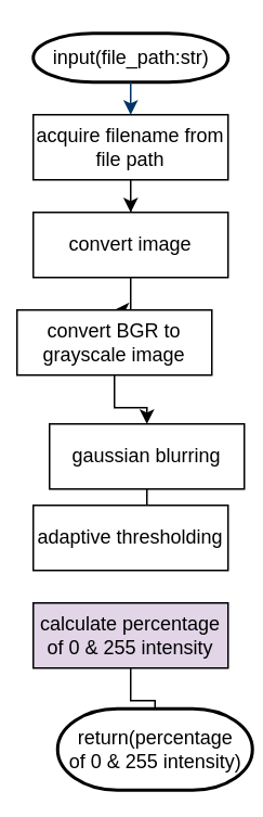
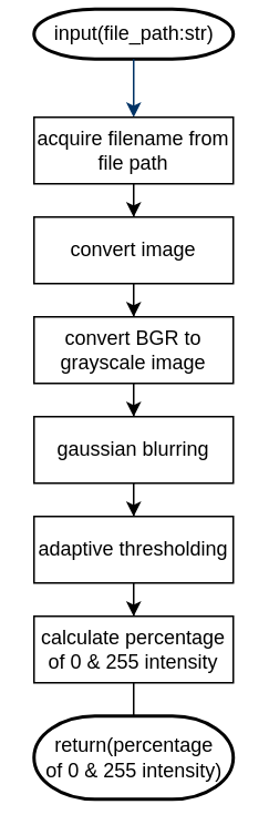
- <mxCell id="2" value="input(file_path:str)" style="shape=mxgraph.flowchart.terminator;strokeWidth=2;gradientColor=none;gradientDirection=north;fontStyle=0;html=1;" parent="1" vertex="1"><mxGeometry x="20" y="20" width="120" height="30" as="geometry" /></mxCell>
+ <mxCell id="2" value="input(file_path:str)" style="shape=mxgraph.flowchart.terminator;strokeWidth=2;gradientColor=none;gradientDirection=north;fontStyle=0;html=1;" parent="1" vertex="1"><mxGeometry x="20" y="5" width="120" height="30" as="geometry" /></mxCell>
- <mxCell id="9" value="convert BGR to grayscale image" style="rounded=0;whiteSpace=wrap;html=1;" vertex="1" parent="1"><mxGeometry x="10" y="190" width="120" height="40" as="geometry" /></mxCell>
+ <mxCell id="9" value="convert BGR to grayscale image" style="rounded=0;whiteSpace=wrap;html=1;" vertex="1" parent="1"><mxGeometry x="20" y="190" width="120" height="40" as="geometry" /></mxCell>
- <mxCell id="11" value="gaussian blurring" style="rounded=0;whiteSpace=wrap;html=1;" vertex="1" parent="1"><mxGeometry x="30" y="260" width="120" height="40" as="geometry" /></mxCell>
+ <mxCell id="11" value="gaussian blurring" style="rounded=0;whiteSpace=wrap;html=1;" vertex="1" parent="1"><mxGeometry x="20" y="250" width="120" height="40" as="geometry" /></mxCell>
+ <mxCell id="12" value="" style="edgeStyle=orthogonalEdgeStyle;rounded=0;orthogonalLoop=1;jettySize=auto;html=1;" edge="1" parent="1" source="13" target="15"><mxGeometry relative="1" as="geometry" /></mxCell>
- <mxCell id="15" value="calculate percentage of 0 &amp;amp; 255 intensity" style="rounded=0;whiteSpace=wrap;html=1;fillColor=#e1d5e7;" vertex="1" parent="1"><mxGeometry x="20" y="370" width="120" height="40" as="geometry" /></mxCell>
+ <mxCell id="15" value="calculate percentage of 0 &amp;amp; 255 intensity" style="rounded=0;whiteSpace=wrap;html=1;" vertex="1" parent="1"><mxGeometry x="20" y="370" width="120" height="40" as="geometry" /></mxCell>
- <mxCell id="16" value="return(percentage &lt;br&gt;of 0 &amp;amp; 255 intensity)" style="shape=mxgraph.flowchart.terminator;strokeWidth=2;gradientColor=none;gradientDirection=north;fontStyle=0;html=1;" vertex="1" parent="1"><mxGeometry x="35" y="435" width="120" height="50" as="geometry" /></mxCell>
+ <mxCell id="16" value="return(percentage &lt;br&gt;of 0 &amp;amp; 255 intensity)" style="shape=mxgraph.flowchart.terminator;strokeWidth=2;gradientColor=none;gradientDirection=north;fontStyle=0;html=1;" vertex="1" parent="1"><mxGeometry x="20" y="430" width="120" height="50" as="geometry" /></mxCell>
